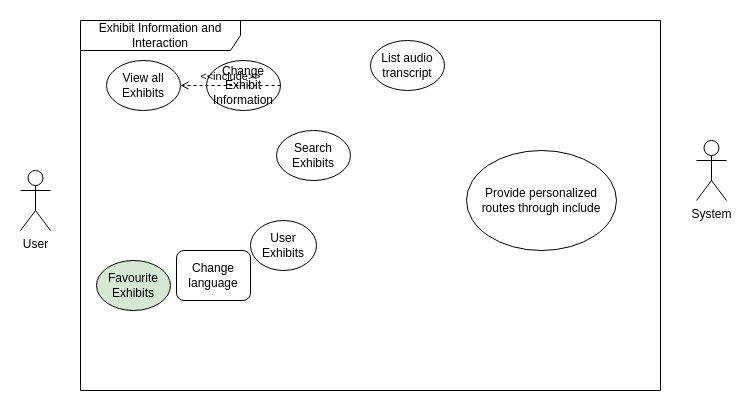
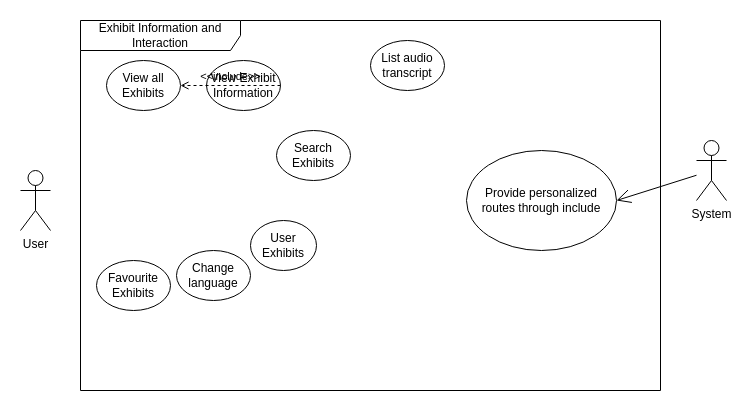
- <mxCell id="5" value="Change Exhibit Information" style="ellipse;whiteSpace=wrap;html=1;" parent="2" vertex="1"><mxGeometry x="126" y="40" width="74" height="50" as="geometry" /></mxCell>
+ <mxCell id="5" value="View Exhibit Information" style="ellipse;whiteSpace=wrap;html=1;" parent="2" vertex="1"><mxGeometry x="126" y="40" width="74" height="50" as="geometry" /></mxCell>
+ <mxCell id="14" value="" style="endArrow=open;endFill=1;endSize=12;html=1;rounded=0;entryX=1;entryY=0.5;entryDx=0;entryDy=0;" parent="1" source="13" target="3" edge="1"><mxGeometry width="160" relative="1" as="geometry"><mxPoint x="276" y="740" as="sourcePoint" /><mxPoint x="436" y="740" as="targetPoint" /></mxGeometry></mxCell>
- <mxCell id="11" value="Change language" style="whiteSpace=wrap;html=1;rounded=1;" parent="2" vertex="1"><mxGeometry x="96" y="230" width="74" height="50" as="geometry" /></mxCell>
+ <mxCell id="11" value="Change language" style="ellipse;whiteSpace=wrap;html=1;" parent="2" vertex="1"><mxGeometry x="96" y="230" width="74" height="50" as="geometry" /></mxCell>
- <mxCell id="10" value="Favourite Exhibits" style="ellipse;whiteSpace=wrap;html=1;fillColor=#d5e8d4;" parent="2" vertex="1"><mxGeometry x="16" y="240" width="74" height="50" as="geometry" /></mxCell>
+ <mxCell id="10" value="Favourite Exhibits" style="ellipse;whiteSpace=wrap;html=1;" parent="2" vertex="1"><mxGeometry x="16" y="240" width="74" height="50" as="geometry" /></mxCell>
